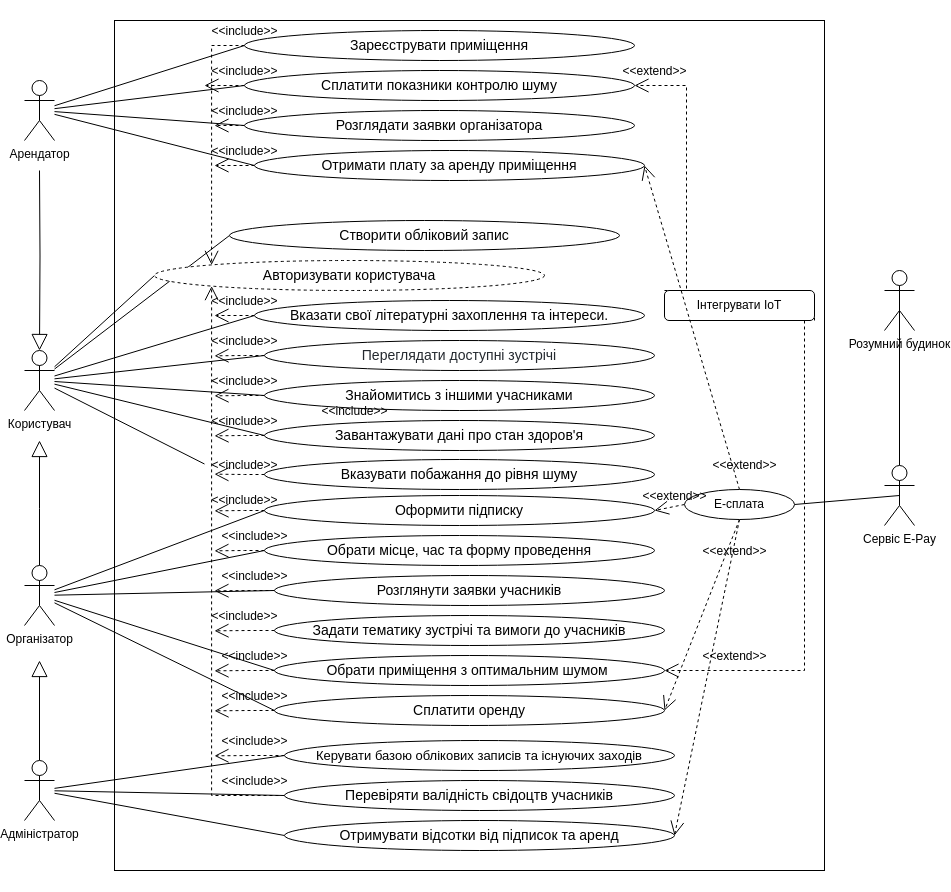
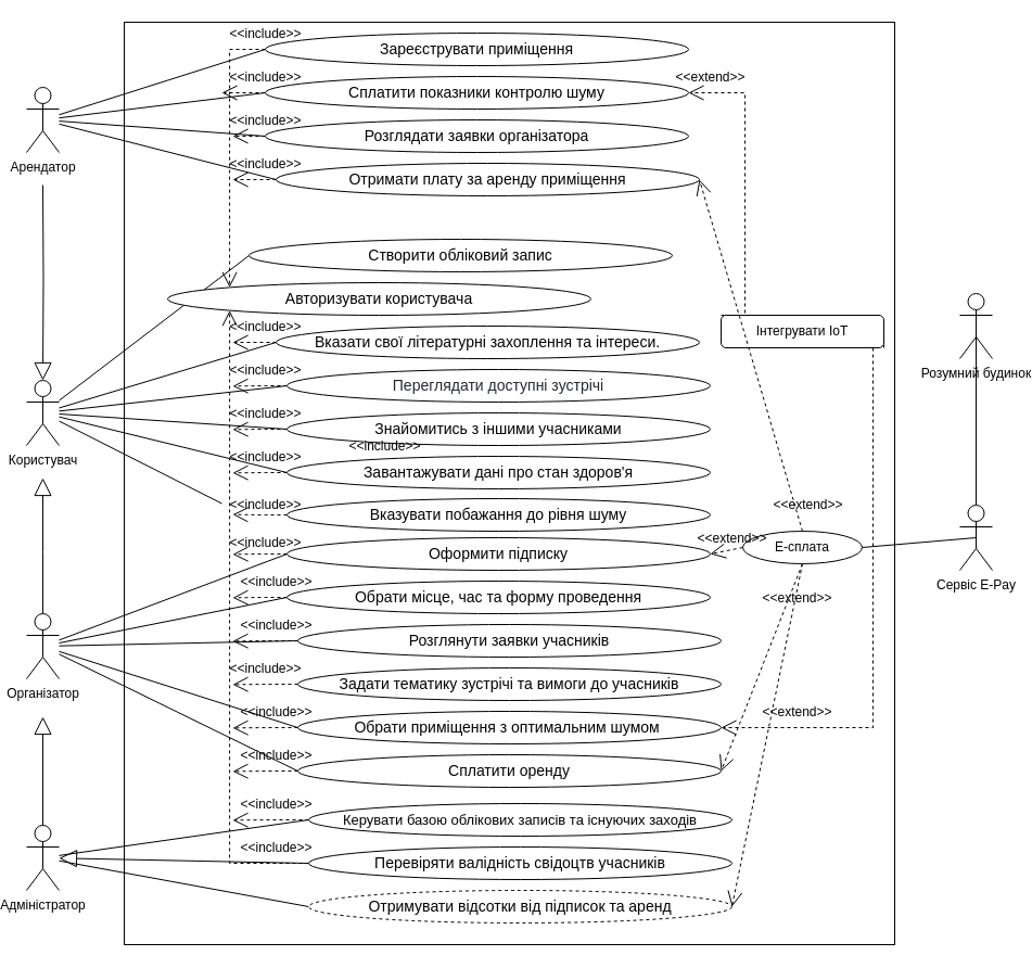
- <mxCell id="13" value="&lt;font style=&quot;font-size: 14px;&quot;&gt;Авторизувати користувача&lt;br&gt;&lt;/font&gt;" style="ellipse;whiteSpace=wrap;html=1;dashed=1;" vertex="1" parent="1"><mxGeometry x="150" y="260" width="390" height="30" as="geometry" /></mxCell>
+ <mxCell id="13" value="&lt;font style=&quot;font-size: 14px;&quot;&gt;Авторизувати користувача&lt;br&gt;&lt;/font&gt;" style="ellipse;whiteSpace=wrap;html=1;" vertex="1" parent="1"><mxGeometry x="150" y="260" width="390" height="30" as="geometry" /></mxCell>
- <mxCell id="12" style="edgeStyle=none;rounded=0;orthogonalLoop=1;jettySize=auto;html=1;exitX=0;exitY=0.5;exitDx=0;exitDy=0;fontSize=14;startArrow=none;startFill=0;endArrow=none;endFill=0;startSize=14;endSize=14;" edge="1" parent="1" source="13" target="6"><mxGeometry relative="1" as="geometry" /></mxCell>
- <mxCell id="50" style="edgeStyle=none;rounded=0;orthogonalLoop=1;jettySize=auto;html=1;exitX=0;exitY=0.5;exitDx=0;exitDy=0;fontFamily=Helvetica;fontSize=14;fontColor=#000000;startArrow=none;startFill=0;endArrow=none;endFill=0;startSize=14;endSize=14;" edge="1" parent="1" source="51" target="10"><mxGeometry relative="1" as="geometry" /></mxCell>
+ <mxCell id="50" style="edgeStyle=none;rounded=0;orthogonalLoop=1;jettySize=auto;html=1;exitX=0;exitY=0.5;exitDx=0;exitDy=0;fontFamily=Helvetica;fontSize=14;fontColor=#000000;startArrow=none;startFill=0;endArrow=block;endFill=0;startSize=14;endSize=14;" edge="1" parent="1" source="51" target="10"><mxGeometry relative="1" as="geometry" /></mxCell>
- <mxCell id="53" value="&lt;span style=&quot;text-align: start; background-color: rgb(255, 255, 255);&quot;&gt;&lt;font style=&quot;font-size: 14px;&quot;&gt;Отримувати відсотки від підписок та аренд&lt;/font&gt;&lt;/span&gt;" style="ellipse;whiteSpace=wrap;html=1;" vertex="1" parent="1"><mxGeometry x="280" y="820" width="390" height="30" as="geometry" /></mxCell>
+ <mxCell id="53" value="&lt;span style=&quot;text-align: start; background-color: rgb(255, 255, 255);&quot;&gt;&lt;font style=&quot;font-size: 14px;&quot;&gt;Отримувати відсотки від підписок та аренд&lt;/font&gt;&lt;/span&gt;" style="ellipse;whiteSpace=wrap;html=1;dashed=1;" vertex="1" parent="1"><mxGeometry x="280" y="820" width="390" height="30" as="geometry" /></mxCell>
